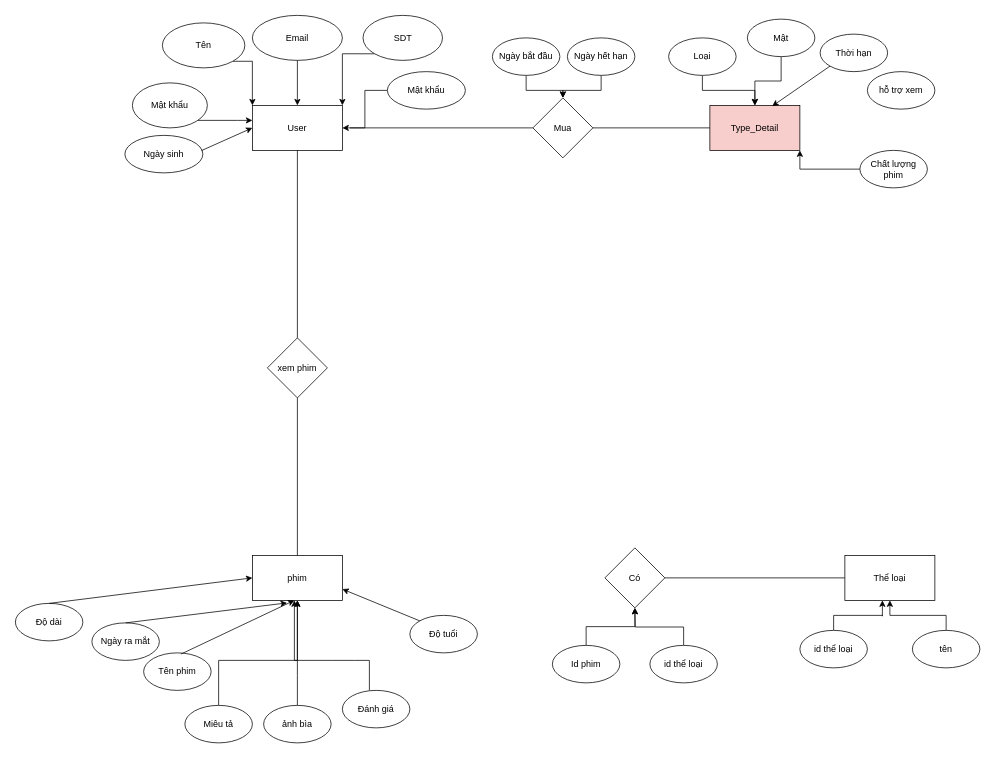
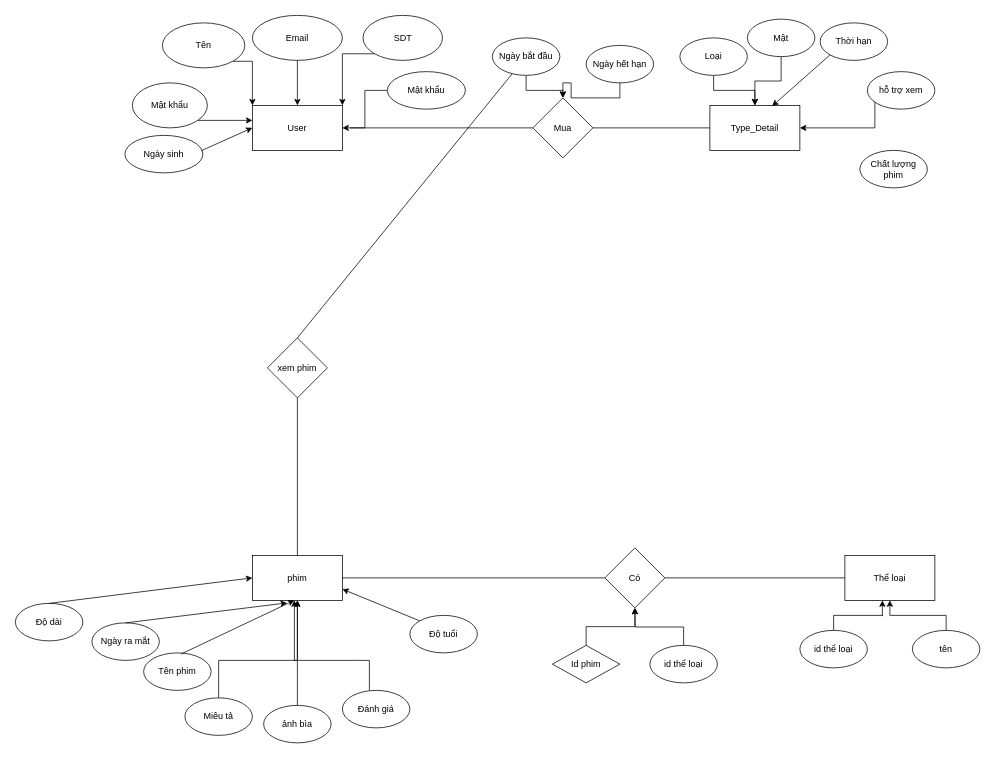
- <mxCell id="27" value="Thời hạn" style="ellipse;whiteSpace=wrap;html=1;" vertex="1" parent="1"><mxGeometry x="1093" y="45" width="90" height="50" as="geometry" /></mxCell>
+ <mxCell id="27" value="Thời hạn" style="ellipse;whiteSpace=wrap;html=1;" vertex="1" parent="1"><mxGeometry x="1093" y="30" width="90" height="50" as="geometry" /></mxCell>
- <mxCell id="20" value="Ngày hết hạn" style="ellipse;whiteSpace=wrap;html=1;" vertex="1" parent="1"><mxGeometry x="756" y="50" width="90" height="50" as="geometry" /></mxCell>
+ <mxCell id="20" value="Ngày hết hạn" style="ellipse;whiteSpace=wrap;html=1;" vertex="1" parent="1"><mxGeometry x="781" y="60" width="90" height="50" as="geometry" /></mxCell>
- <mxCell id="24" value="Loại" style="ellipse;whiteSpace=wrap;html=1;" vertex="1" parent="1"><mxGeometry x="891" y="50" width="90" height="50" as="geometry" /></mxCell>
+ <mxCell id="24" value="Loại" style="ellipse;whiteSpace=wrap;html=1;" vertex="1" parent="1"><mxGeometry x="906" y="50" width="90" height="50" as="geometry" /></mxCell>
- <mxCell id="15" value="Type_Detail" style="whiteSpace=wrap;html=1;rounded=0;fillColor=#f8cecc;" vertex="1" parent="1"><mxGeometry x="946" y="140" width="120" height="60" as="geometry" /></mxCell>
+ <mxCell id="15" value="Type_Detail" style="whiteSpace=wrap;html=1;rounded=0;" vertex="1" parent="1"><mxGeometry x="946" y="140" width="120" height="60" as="geometry" /></mxCell>
+ <mxCell id="28" value="" style="edgeStyle=orthogonalEdgeStyle;rounded=0;orthogonalLoop=1;jettySize=auto;html=1;exitX=0;exitY=0.5;exitDx=0;exitDy=0;" edge="1" parent="1" source="29" target="15"><mxGeometry relative="1" as="geometry"><Array as="points"><mxPoint x="1166" y="170" /></Array></mxGeometry></mxCell>
- <mxCell id="62" style="edgeStyle=orthogonalEdgeStyle;rounded=0;orthogonalLoop=1;jettySize=auto;html=1;entryX=1;entryY=1;entryDx=0;entryDy=0;" edge="1" parent="1" source="63" target="15"><mxGeometry relative="1" as="geometry" /></mxCell>
- <mxCell id="65" value="" style="endArrow=none;html=1;rounded=0;exitX=0.5;exitY=0;exitDx=0;exitDy=0;entryX=0.5;entryY=1;entryDx=0;entryDy=0;" edge="1" parent="1" source="64" target="2"><mxGeometry width="50" height="50" relative="1" as="geometry"><mxPoint x="576" y="510" as="sourcePoint" /><mxPoint x="626" y="460" as="targetPoint" /></mxGeometry></mxCell>
+ <mxCell id="65" value="" style="endArrow=none;html=1;rounded=0;exitX=0.5;exitY=0;exitDx=0;exitDy=0;" edge="1" parent="1" source="64" target="18"><mxGeometry width="50" height="50" relative="1" as="geometry"><mxPoint x="576" y="510" as="sourcePoint" /><mxPoint x="626" y="460" as="targetPoint" /></mxGeometry></mxCell>
+ <mxCell id="47" value="" style="endArrow=none;html=1;rounded=0;exitX=1;exitY=0.5;exitDx=0;exitDy=0;entryX=0;entryY=0.5;entryDx=0;entryDy=0;" edge="1" parent="1" source="32" target="56"><mxGeometry width="50" height="50" relative="1" as="geometry"><mxPoint x="726" y="770" as="sourcePoint" /><mxPoint x="776" y="720" as="targetPoint" /></mxGeometry></mxCell>
- <mxCell id="58" value="Id phim" style="ellipse;whiteSpace=wrap;html=1;" vertex="1" parent="55"><mxGeometry y="130" width="90" height="50" as="geometry" /></mxCell>
+ <mxCell id="58" value="Id phim" style="rhombus;whiteSpace=wrap;html=1;" vertex="1" parent="55"><mxGeometry y="130" width="90" height="50" as="geometry" /></mxCell>
- <mxCell id="35" value="Miêu tả" style="ellipse;whiteSpace=wrap;html=1;" vertex="1" parent="31"><mxGeometry x="226" y="200" width="90" height="50" as="geometry" /></mxCell>
+ <mxCell id="35" value="Miêu tả" style="ellipse;whiteSpace=wrap;html=1;" vertex="1" parent="31"><mxGeometry x="226" y="190" width="90" height="50" as="geometry" /></mxCell>
